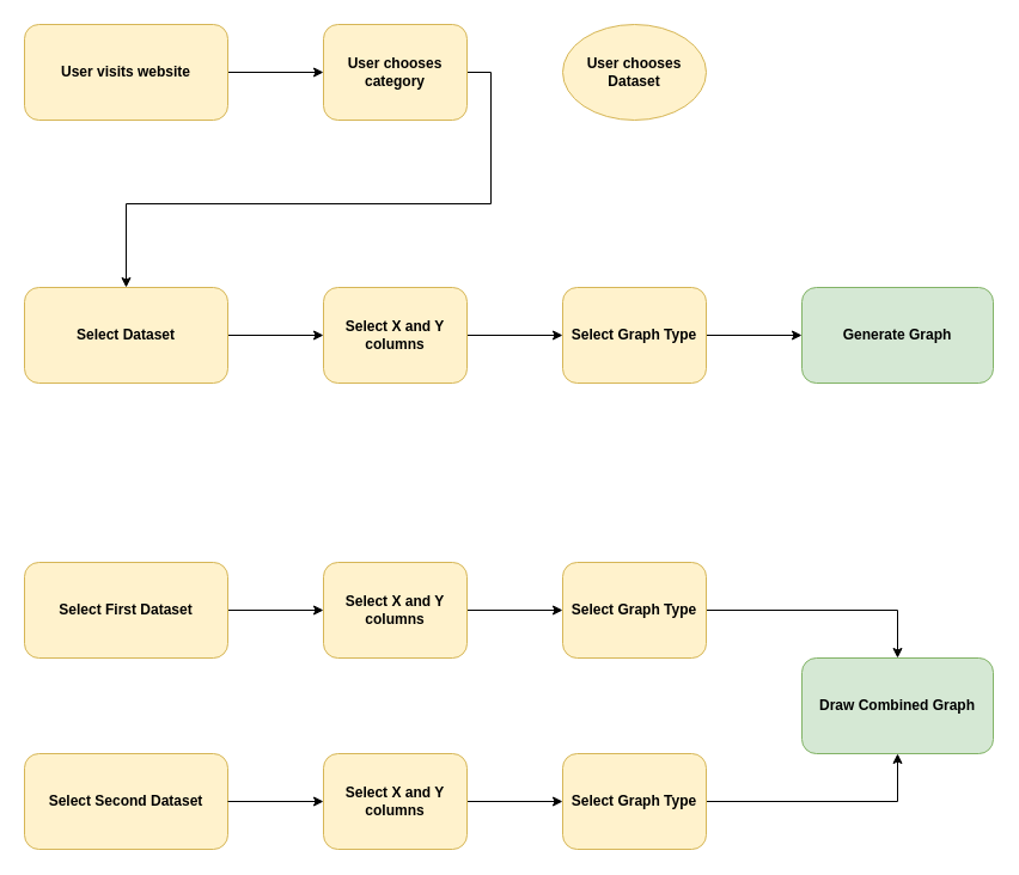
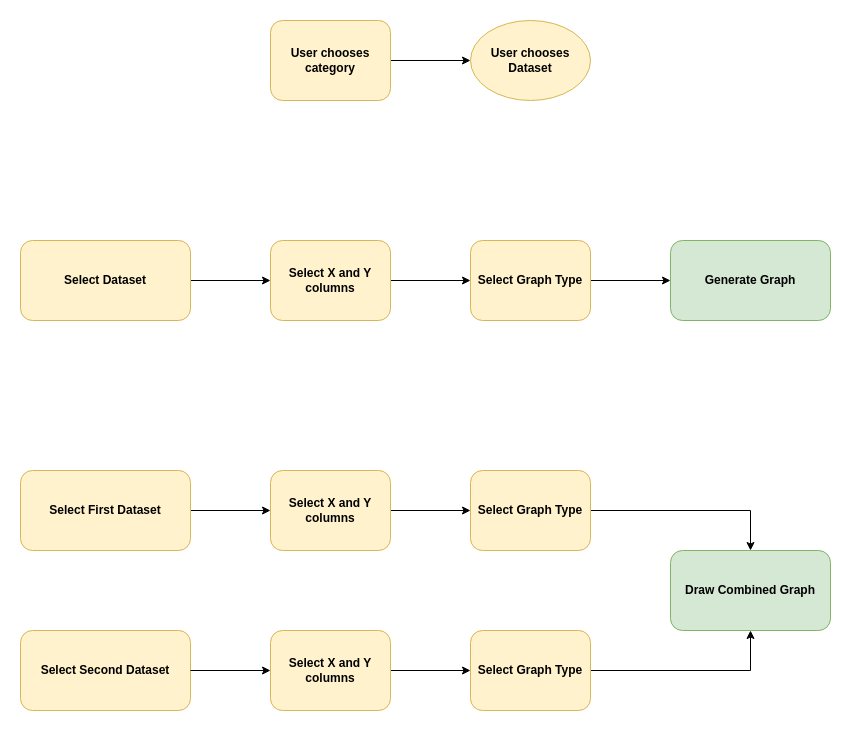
- <mxCell id="23" value="User visits website" style="rounded=1;whiteSpace=wrap;html=1;fillColor=#fff2cc;strokeColor=#d6b656;fontStyle=1" vertex="1" parent="1"><mxGeometry x="20" width="170" height="80" as="geometry" y="20" /></mxCell>
- <mxCell id="22" style="edgeStyle=orthogonalEdgeStyle;rounded=0;orthogonalLoop=1;jettySize=auto;html=1;exitX=1;exitY=0.5;exitDx=0;exitDy=0;entryX=0;entryY=0.5;entryDx=0;entryDy=0;" edge="1" parent="1" source="23" target="25"><mxGeometry relative="1" as="geometry" /></mxCell>
- <mxCell id="24" style="edgeStyle=orthogonalEdgeStyle;rounded=0;orthogonalLoop=1;jettySize=auto;html=1;exitX=1;exitY=0.5;exitDx=0;exitDy=0;" edge="1" parent="1" source="25" target="9"><mxGeometry relative="1" as="geometry" /></mxCell>
+ <mxCell id="24" style="edgeStyle=orthogonalEdgeStyle;rounded=0;orthogonalLoop=1;jettySize=auto;html=1;exitX=1;exitY=0.5;exitDx=0;exitDy=0;entryX=0;entryY=0.5;entryDx=0;entryDy=0;" edge="1" parent="1" source="25" target="26"><mxGeometry relative="1" as="geometry" /></mxCell>
